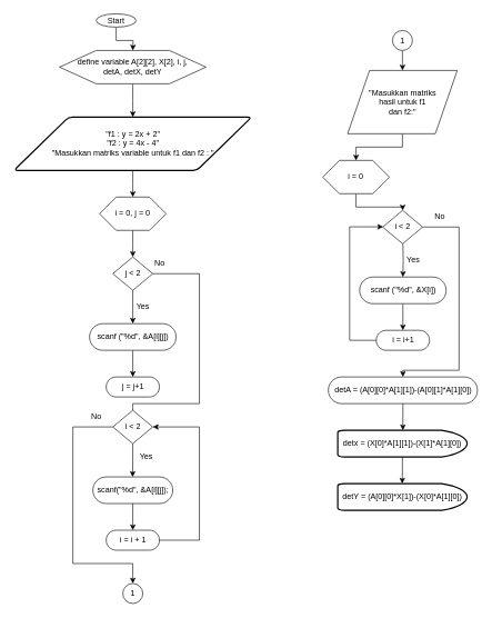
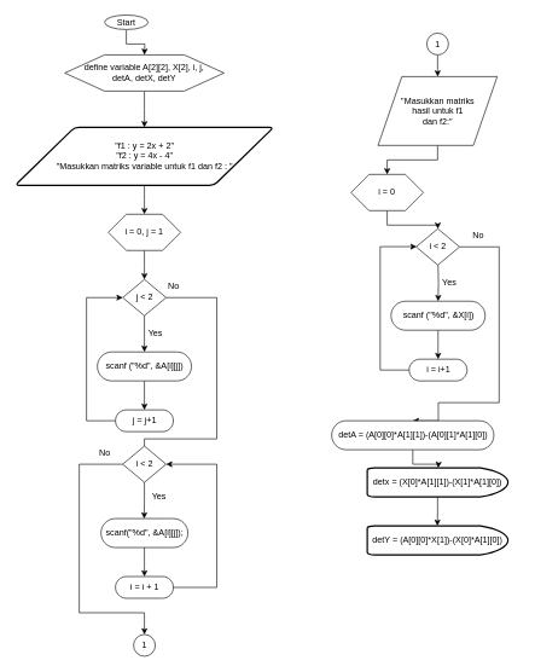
- <mxCell id="9" value="i = 0, j = 0" style="shape=hexagon;perimeter=hexagonPerimeter2;whiteSpace=wrap;html=1;size=0.25" vertex="1" parent="1"><mxGeometry x="149" y="295" width="100" height="50" as="geometry" /></mxCell>
+ <mxCell id="9" value="i = 0, j = 1" style="shape=hexagon;perimeter=hexagonPerimeter2;whiteSpace=wrap;html=1;size=0.25" vertex="1" parent="1"><mxGeometry x="149" y="295" width="100" height="50" as="geometry" /></mxCell>
+ <mxCell id="20" style="edgeStyle=orthogonalEdgeStyle;rounded=0;orthogonalLoop=1;jettySize=auto;html=1;exitX=0;exitY=0.5;exitDx=0;exitDy=0;entryX=0;entryY=0.5;entryDx=0;entryDy=0;" edge="1" parent="1" source="21" target="12"><mxGeometry relative="1" as="geometry"><Array as="points"><mxPoint x="119" y="580" /><mxPoint x="119" y="410" /></Array></mxGeometry></mxCell>
- <mxCell id="44" value="detA = (A[0][0]*A[1][1])-(A[0][1]*A[1][0])" style="html=1;dashed=0;whitespace=wrap;shape=mxgraph.dfd.start" vertex="1" parent="1"><mxGeometry x="492.67" y="565" width="224" height="40" as="geometry" /></mxCell>
+ <mxCell id="44" value="detA = (A[0][0]*A[1][1])-(A[0][1]*A[1][0])" style="html=1;dashed=0;whitespace=wrap;shape=mxgraph.dfd.start" vertex="1" parent="1"><mxGeometry x="457.67" y="580" width="224" height="40" as="geometry" /></mxCell>
